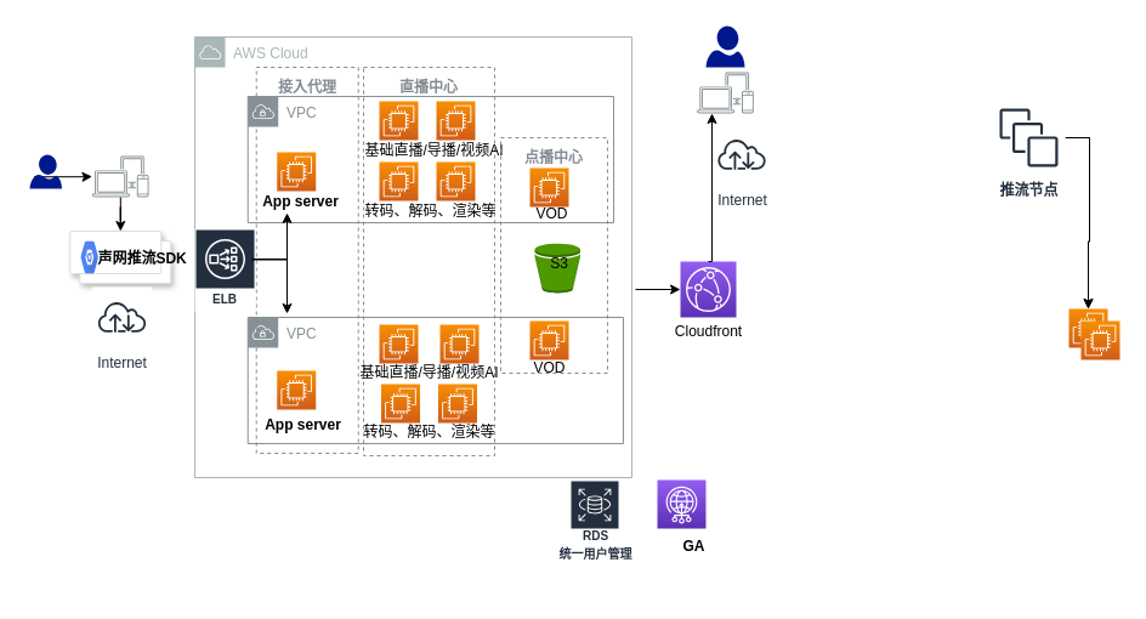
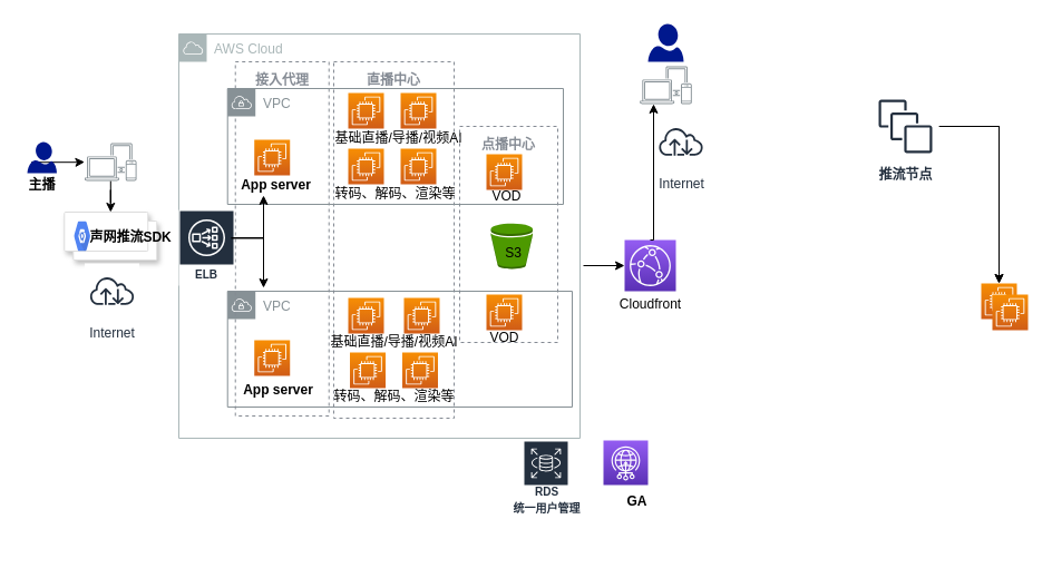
- <mxCell id="24" value="&lt;b&gt;推流节点&lt;/b&gt;" style="outlineConnect=0;fontColor=#232F3E;gradientColor=none;strokeColor=#232F3E;fillColor=#ffffff;dashed=0;verticalLabelPosition=bottom;verticalAlign=top;align=center;html=1;fontSize=12;fontStyle=0;aspect=fixed;shape=mxgraph.aws4.resourceIcon;resIcon=mxgraph.aws4.instances;" vertex="1" parent="1"><mxGeometry x="817" y="83" width="60" height="60" as="geometry" /></mxCell>
+ <mxCell id="24" value="&lt;b&gt;推流节点&lt;/b&gt;" style="outlineConnect=0;fontColor=#232F3E;gradientColor=none;strokeColor=#232F3E;fillColor=#ffffff;dashed=0;verticalLabelPosition=bottom;verticalAlign=top;align=center;html=1;fontSize=12;fontStyle=0;aspect=fixed;shape=mxgraph.aws4.resourceIcon;resIcon=mxgraph.aws4.instances;" vertex="1" parent="1"><mxGeometry x="782" y="83" width="60" height="60" as="geometry" /></mxCell>
+ <mxCell id="55" value="主播" style="text;html=1;resizable=0;autosize=1;align=center;verticalAlign=middle;points=[];fillColor=none;strokeColor=none;rounded=0;fontStyle=1" vertex="1" parent="1"><mxGeometry x="20.24" y="157" width="34" height="18" as="geometry" /></mxCell>
- <mxCell id="46" value="S3" style="text;html=1;resizable=0;autosize=1;align=center;verticalAlign=middle;points=[];fillColor=none;strokeColor=none;rounded=0;" vertex="1" parent="1"><mxGeometry x="448" y="208" width="24" height="18" as="geometry" /></mxCell>
+ <mxCell id="46" value="S3" style="text;html=1;resizable=0;autosize=1;align=center;verticalAlign=middle;points=[];fillColor=none;strokeColor=none;rounded=0;" vertex="1" parent="1"><mxGeometry x="448" y="218" width="24" height="18" as="geometry" /></mxCell>
